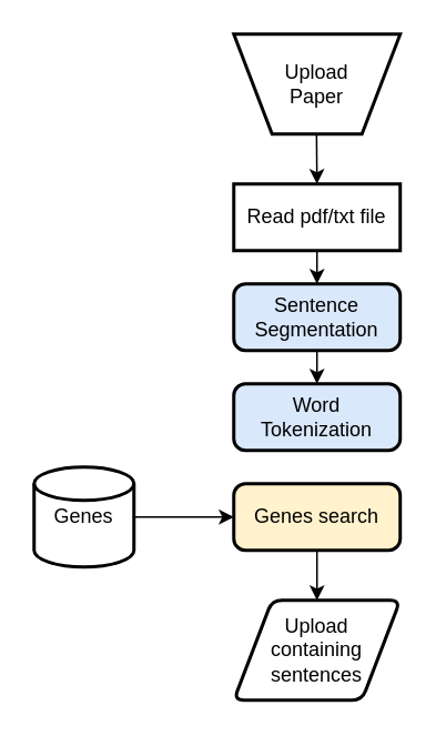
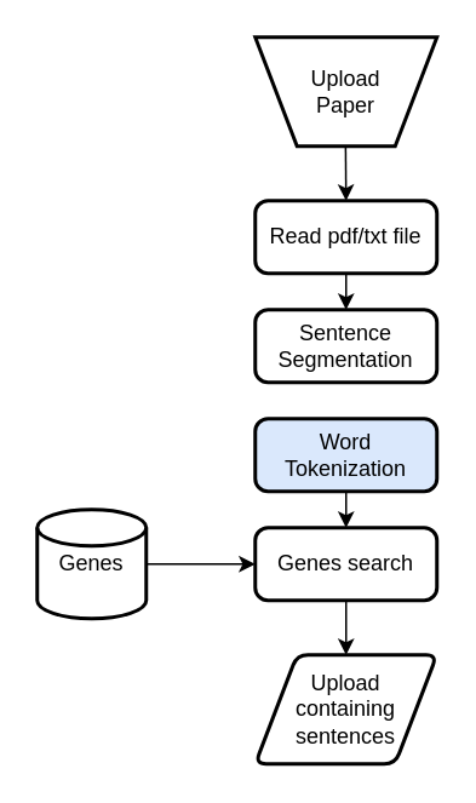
- <mxCell id="3" value="Read pdf/txt file" style="whiteSpace=wrap;html=1;absoluteArcSize=1;arcSize=14;strokeWidth=2;rounded=0;" vertex="1" parent="1"><mxGeometry x="140" y="110" width="100" height="40" as="geometry" /></mxCell>
+ <mxCell id="3" value="Read pdf/txt file" style="rounded=1;whiteSpace=wrap;html=1;absoluteArcSize=1;arcSize=14;strokeWidth=2;" vertex="1" parent="1"><mxGeometry x="140" y="110" width="100" height="40" as="geometry" /></mxCell>
- <mxCell id="7" value="Sentence Segmentation" style="rounded=1;whiteSpace=wrap;html=1;absoluteArcSize=1;arcSize=14;strokeWidth=2;fillColor=#dae8fc;" vertex="1" parent="1"><mxGeometry x="140" y="170" width="100" height="40" as="geometry" /></mxCell>
+ <mxCell id="7" value="Sentence Segmentation" style="rounded=1;whiteSpace=wrap;html=1;absoluteArcSize=1;arcSize=14;strokeWidth=2;" vertex="1" parent="1"><mxGeometry x="140" y="170" width="100" height="40" as="geometry" /></mxCell>
- <mxCell id="6" style="edgeStyle=orthogonalEdgeStyle;rounded=0;orthogonalLoop=1;jettySize=auto;html=1;exitX=0.5;exitY=1;exitDx=0;exitDy=0;entryX=0.5;entryY=0;entryDx=0;entryDy=0;" edge="1" parent="1" source="7" target="9"><mxGeometry relative="1" as="geometry" /></mxCell>
+ <mxCell id="8" style="edgeStyle=orthogonalEdgeStyle;rounded=0;orthogonalLoop=1;jettySize=auto;html=1;exitX=0.5;exitY=1;exitDx=0;exitDy=0;entryX=0.5;entryY=0;entryDx=0;entryDy=0;" edge="1" parent="1" source="9" target="11"><mxGeometry relative="1" as="geometry" /></mxCell>
- <mxCell id="11" value="Genes search" style="rounded=1;whiteSpace=wrap;html=1;absoluteArcSize=1;arcSize=14;strokeWidth=2;fillColor=#fff2cc;" vertex="1" parent="1"><mxGeometry x="140" y="290" width="100" height="40" as="geometry" /></mxCell>
+ <mxCell id="11" value="Genes search" style="rounded=1;whiteSpace=wrap;html=1;absoluteArcSize=1;arcSize=14;strokeWidth=2;" vertex="1" parent="1"><mxGeometry x="140" y="290" width="100" height="40" as="geometry" /></mxCell>
